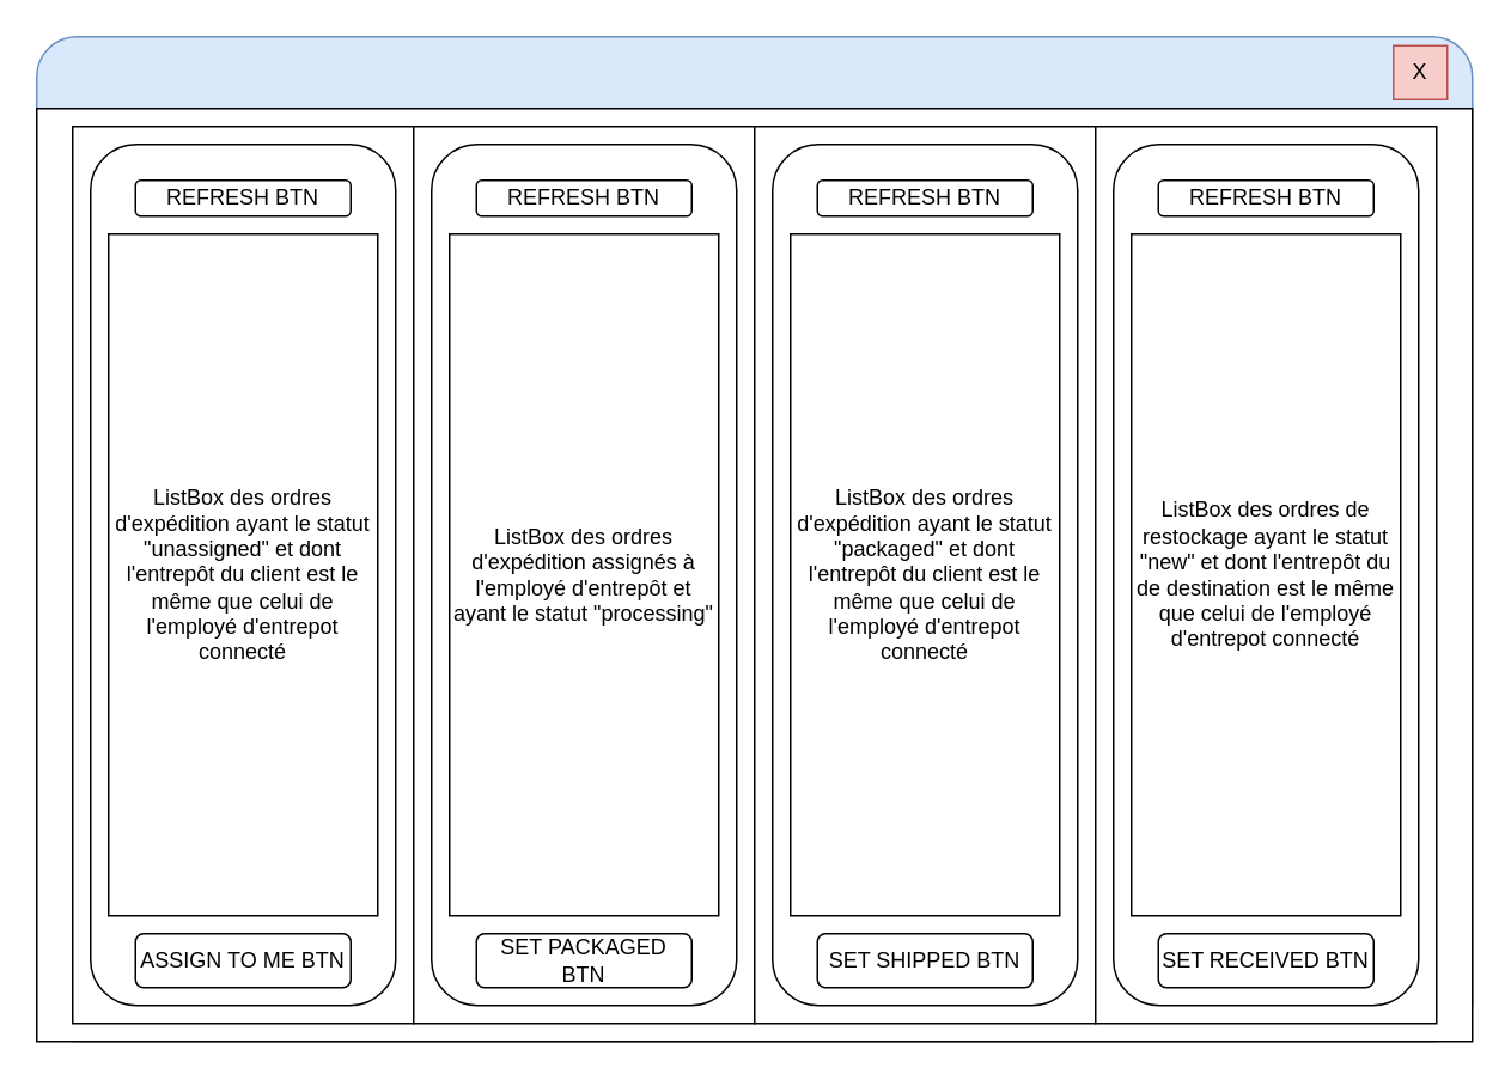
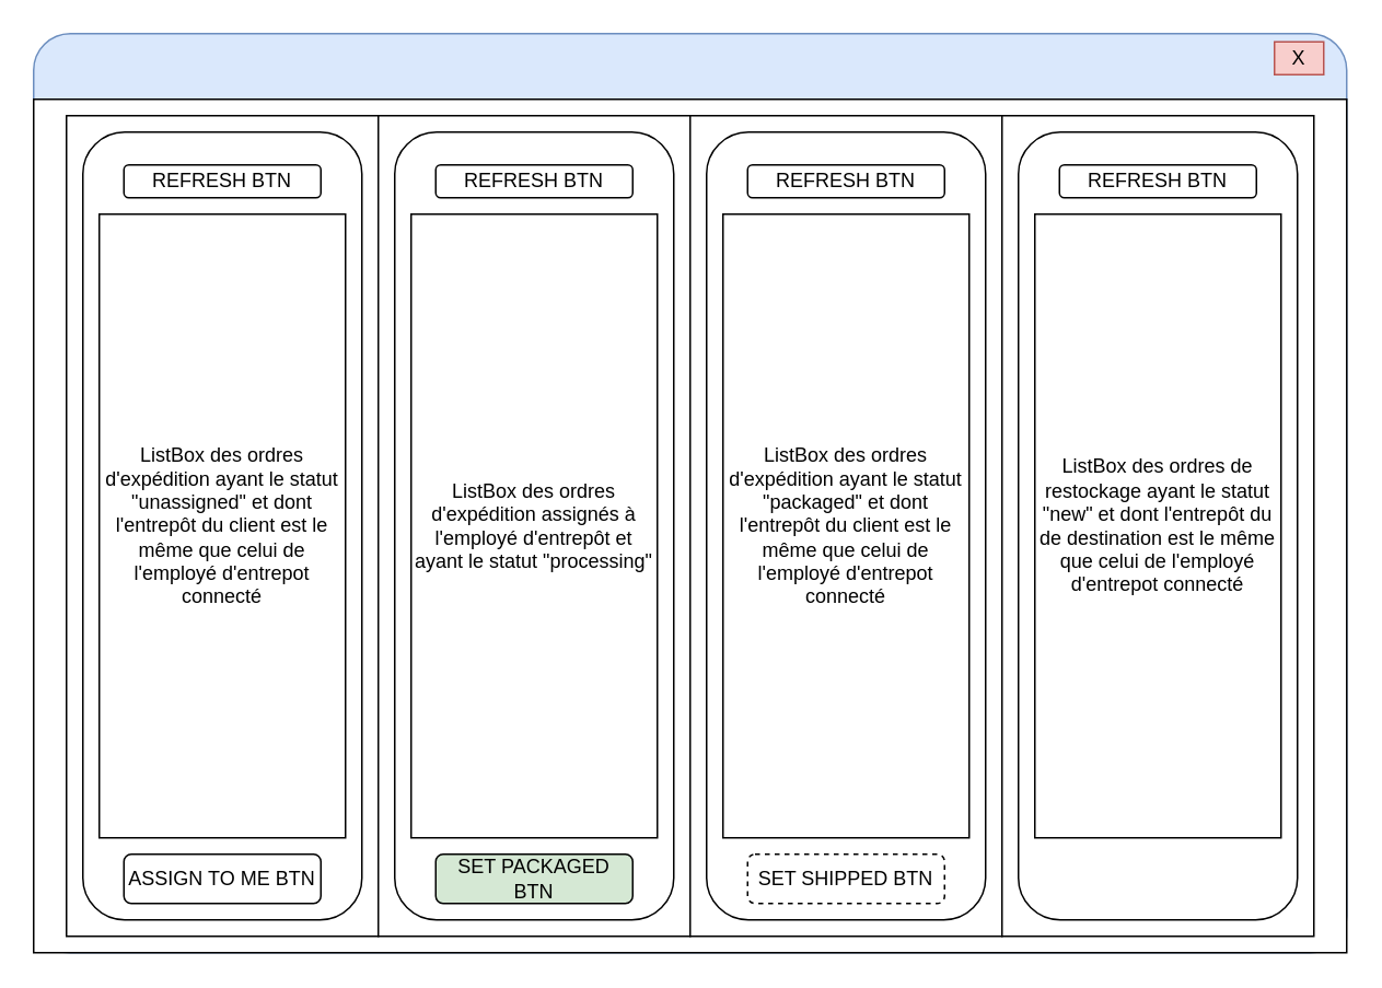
- <mxCell id="4" value="X" style="rounded=0;whiteSpace=wrap;html=1;fillColor=#f8cecc;strokeColor=#b85450;spacing=0;verticalAlign=middle;align=center;" parent="1" vertex="1"><mxGeometry x="776" y="25" width="30" height="30" as="geometry" /></mxCell>
+ <mxCell id="4" value="X" style="rounded=0;whiteSpace=wrap;html=1;fillColor=#f8cecc;strokeColor=#b85450;spacing=0;verticalAlign=middle;align=center;" parent="1" vertex="1"><mxGeometry x="776" y="25" width="30" height="20" as="geometry" /></mxCell>
- <mxCell id="16" value="SET PACKAGED BTN" style="rounded=1;whiteSpace=wrap;html=1;" parent="1" vertex="1"><mxGeometry x="265" y="520" width="120" height="30" as="geometry" /></mxCell>
+ <mxCell id="16" value="SET PACKAGED BTN" style="rounded=1;whiteSpace=wrap;html=1;fillColor=#d5e8d4;" parent="1" vertex="1"><mxGeometry x="265" y="520" width="120" height="30" as="geometry" /></mxCell>
- <mxCell id="19" value="SET SHIPPED BTN" style="rounded=1;whiteSpace=wrap;html=1;" parent="1" vertex="1"><mxGeometry x="455" y="520" width="120" height="30" as="geometry" /></mxCell>
+ <mxCell id="19" value="SET SHIPPED BTN" style="rounded=1;whiteSpace=wrap;html=1;dashed=1;" parent="1" vertex="1"><mxGeometry x="455" y="520" width="120" height="30" as="geometry" /></mxCell>
- <mxCell id="24" value="SET RECEIVED BTN" style="rounded=1;whiteSpace=wrap;html=1;" parent="1" vertex="1"><mxGeometry x="645" y="520" width="120" height="30" as="geometry" /></mxCell>
